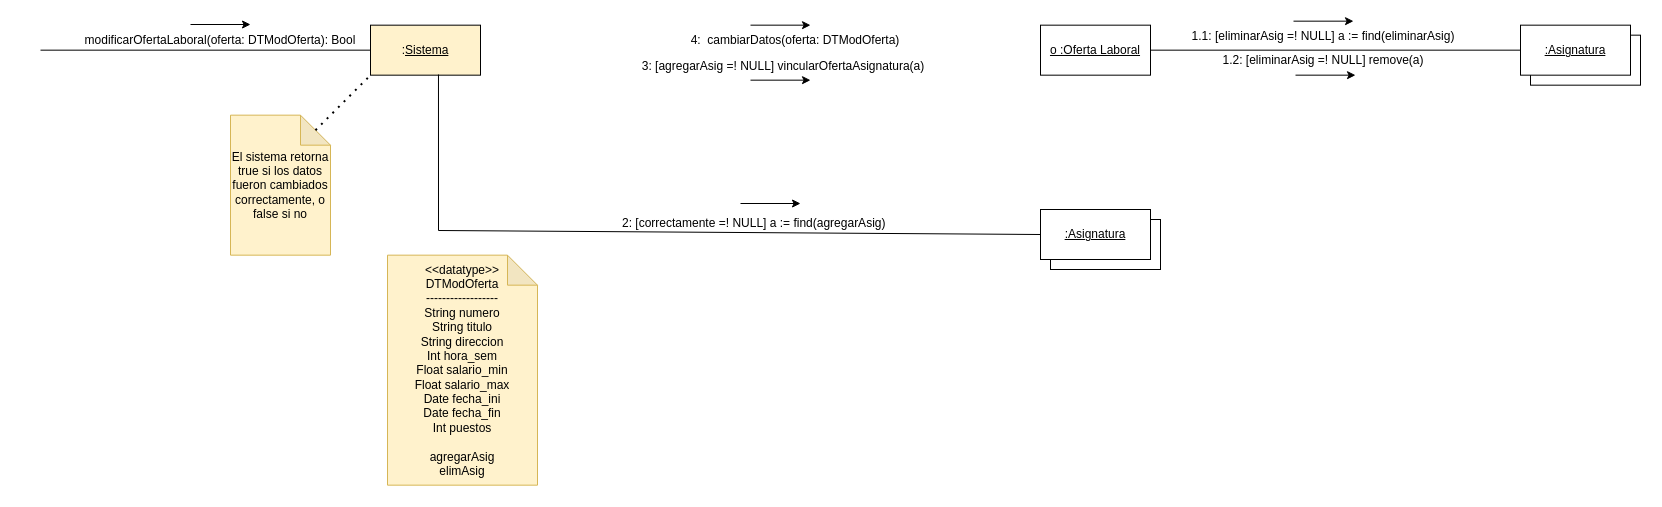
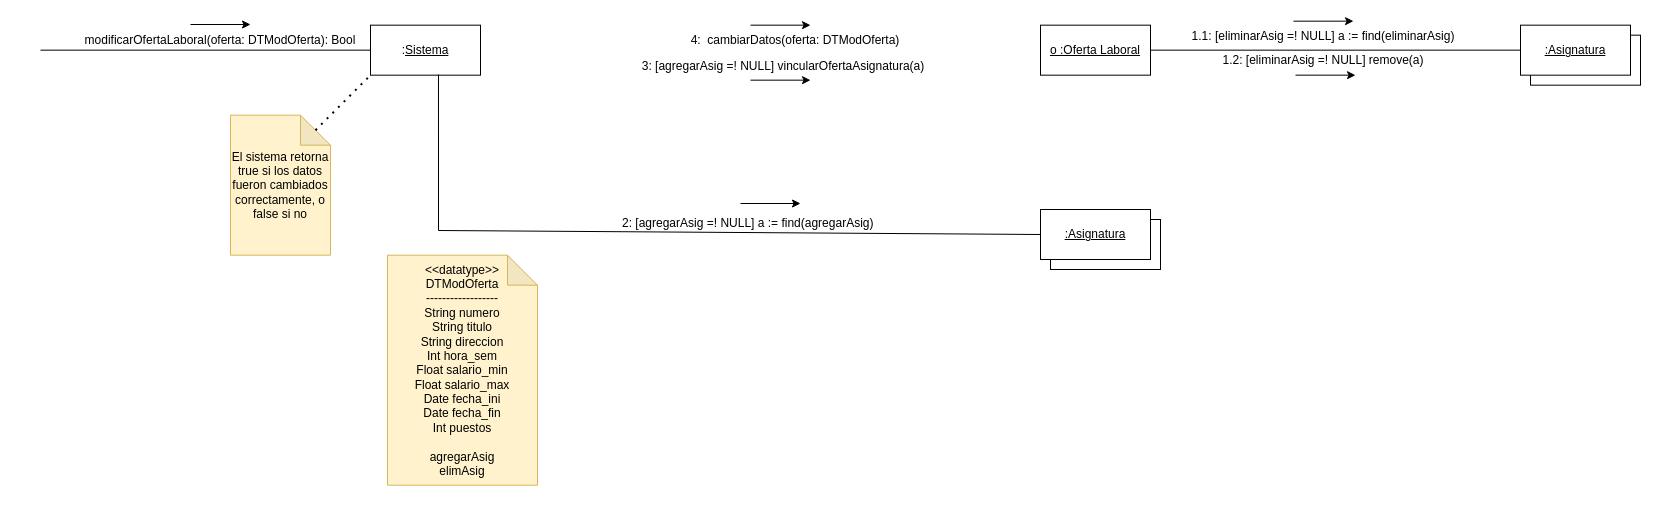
- <mxCell id="3" value=":&lt;u&gt;Sistema&lt;/u&gt;" style="rounded=0;whiteSpace=wrap;html=1;fillColor=#fff2cc;" vertex="1" parent="1"><mxGeometry x="370" y="24.67" width="110" height="50" as="geometry" /></mxCell>
+ <mxCell id="3" value=":&lt;u&gt;Sistema&lt;/u&gt;" style="rounded=0;whiteSpace=wrap;html=1;" vertex="1" parent="1"><mxGeometry x="370" y="24.67" width="110" height="50" as="geometry" /></mxCell>
- <mxCell id="16" value="2: [correctamente =! NULL] a := find(agregarAsig)" style="text;whiteSpace=wrap;html=1;" vertex="1" parent="1"><mxGeometry x="620" y="209" width="320" height="40" as="geometry" /></mxCell>
+ <mxCell id="16" value="2: [agregarAsig =! NULL] a := find(agregarAsig)" style="text;whiteSpace=wrap;html=1;" vertex="1" parent="1"><mxGeometry x="620" y="209" width="320" height="40" as="geometry" /></mxCell>
